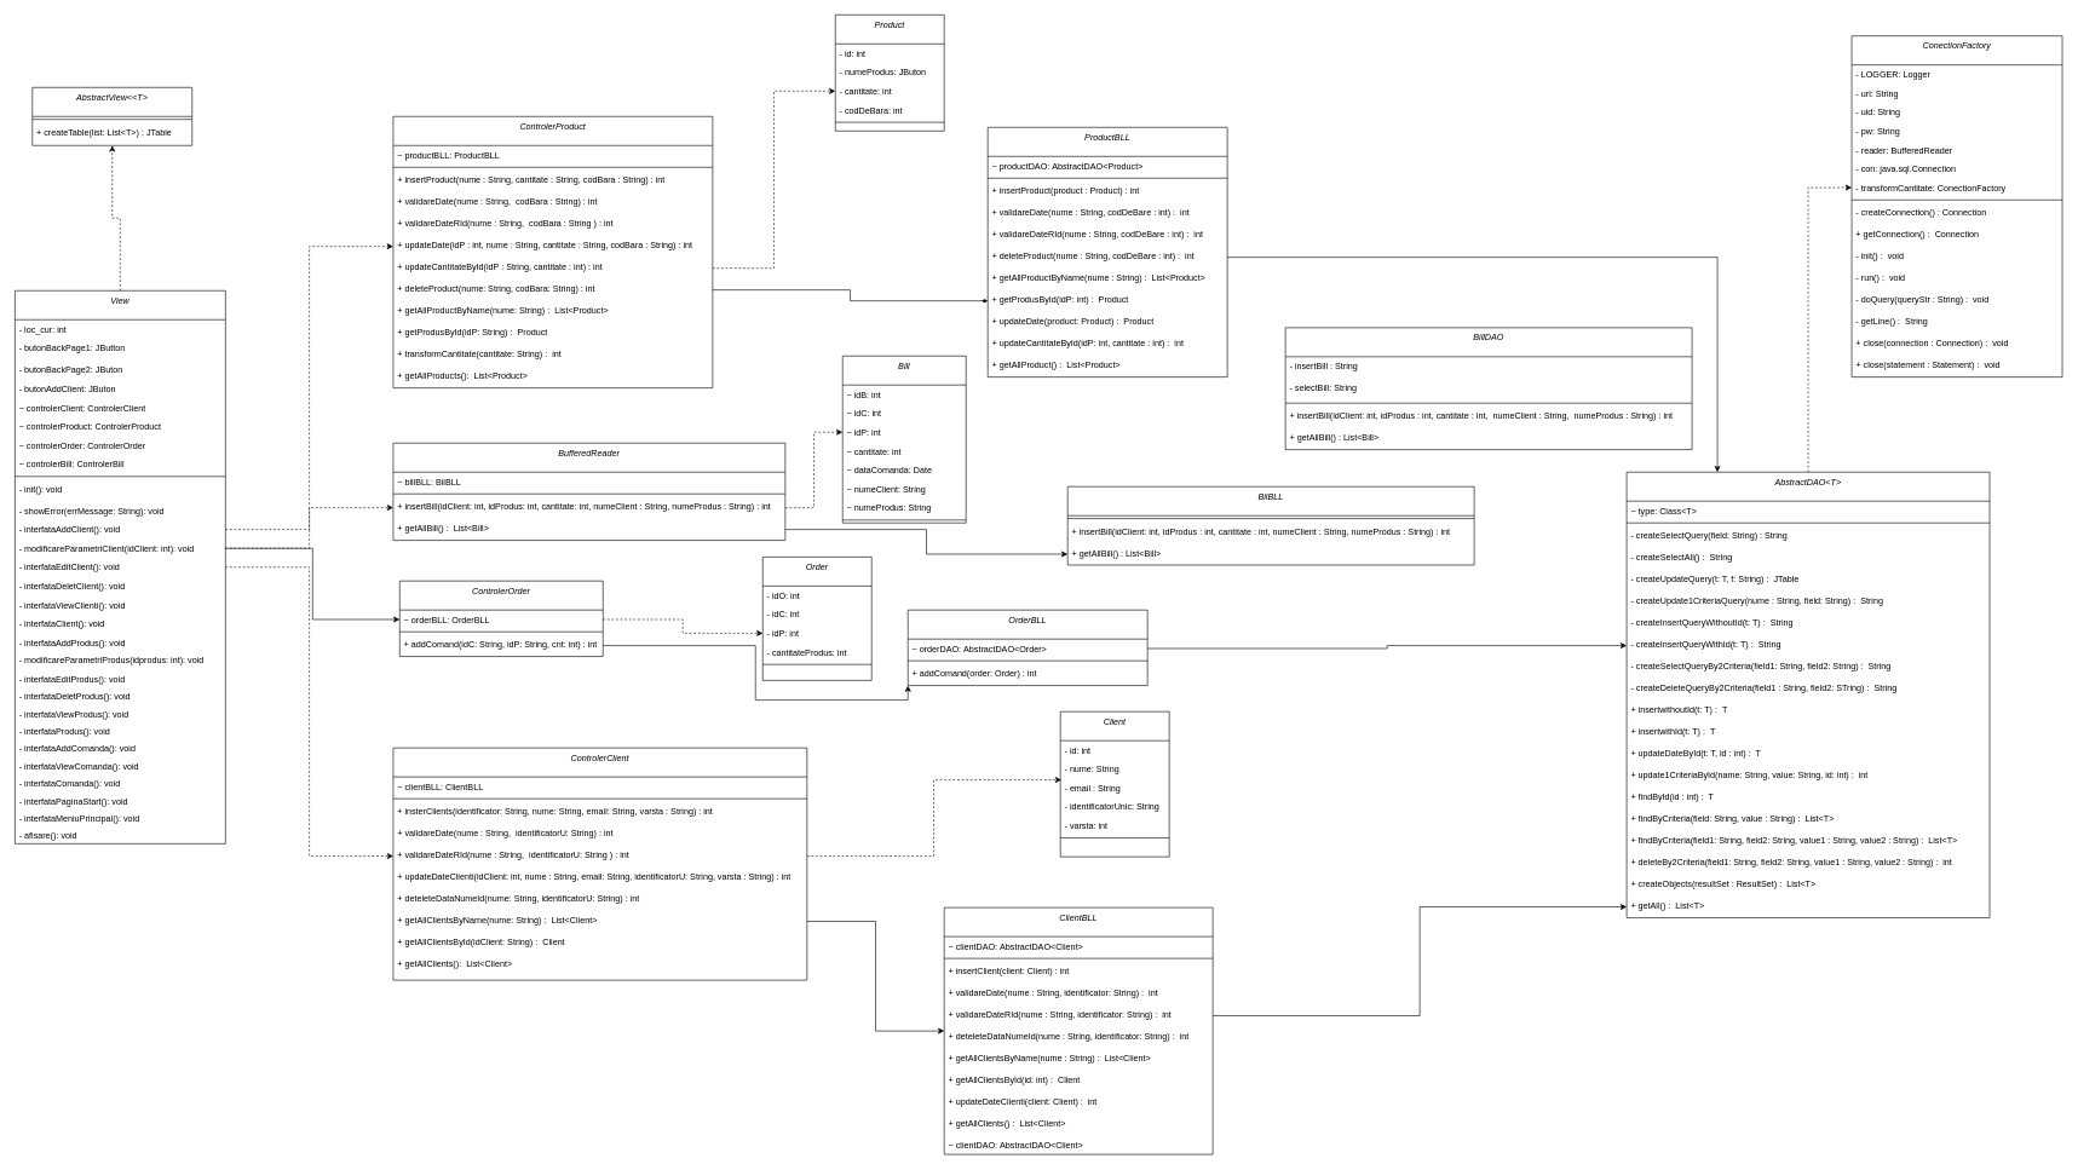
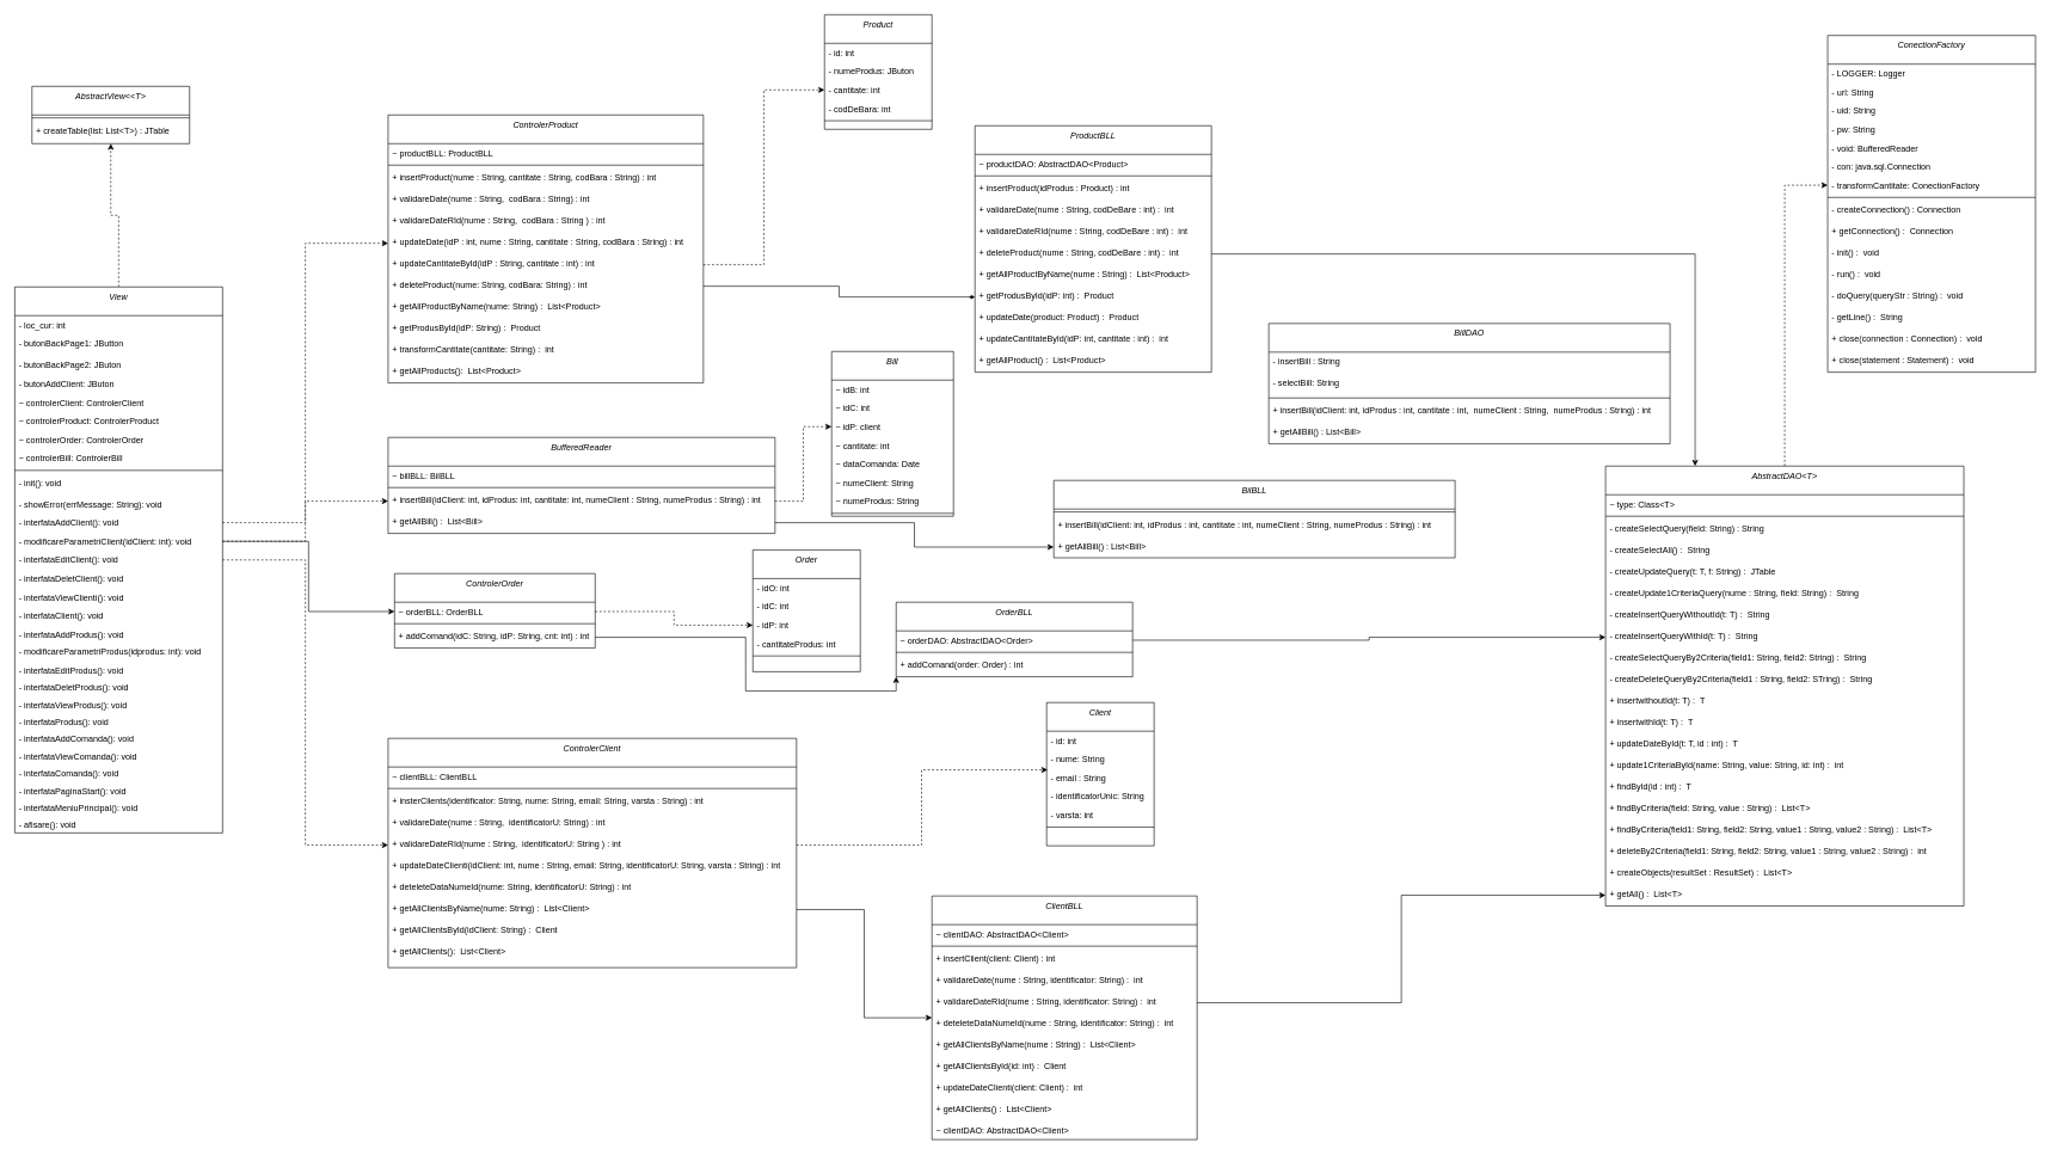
- <mxCell id="102" value="- reader: BufferedReader" style="text;align=left;verticalAlign=top;spacingLeft=4;spacingRight=4;overflow=hidden;rotatable=0;points=[[0,0.5],[1,0.5]];portConstraint=eastwest;" parent="97" vertex="1"><mxGeometry y="144" width="290" height="26" as="geometry" /></mxCell>
+ <mxCell id="102" value="- void: BufferedReader" style="text;align=left;verticalAlign=top;spacingLeft=4;spacingRight=4;overflow=hidden;rotatable=0;points=[[0,0.5],[1,0.5]];portConstraint=eastwest;" parent="97" vertex="1"><mxGeometry y="144" width="290" height="26" as="geometry" /></mxCell>
- <mxCell id="117" value="+ insertProduct(product : Product) : int" style="text;align=left;verticalAlign=top;spacingLeft=4;spacingRight=4;overflow=hidden;rotatable=0;points=[[0,0.5],[1,0.5]];portConstraint=eastwest;rounded=0;shadow=0;html=0;" parent="114" vertex="1"><mxGeometry y="74" width="330" height="30" as="geometry" /></mxCell>
+ <mxCell id="117" value="+ insertProduct(idProdus : Product) : int" style="text;align=left;verticalAlign=top;spacingLeft=4;spacingRight=4;overflow=hidden;rotatable=0;points=[[0,0.5],[1,0.5]];portConstraint=eastwest;rounded=0;shadow=0;html=0;" parent="114" vertex="1"><mxGeometry y="74" width="330" height="30" as="geometry" /></mxCell>
- <mxCell id="72" value="~ idP: int" style="text;align=left;verticalAlign=top;spacingLeft=4;spacingRight=4;overflow=hidden;rotatable=0;points=[[0,0.5],[1,0.5]];portConstraint=eastwest;" parent="69" vertex="1"><mxGeometry y="92" width="170" height="26" as="geometry" /></mxCell>
+ <mxCell id="72" value="~ idP: client" style="text;align=left;verticalAlign=top;spacingLeft=4;spacingRight=4;overflow=hidden;rotatable=0;points=[[0,0.5],[1,0.5]];portConstraint=eastwest;" parent="69" vertex="1"><mxGeometry y="92" width="170" height="26" as="geometry" /></mxCell>
